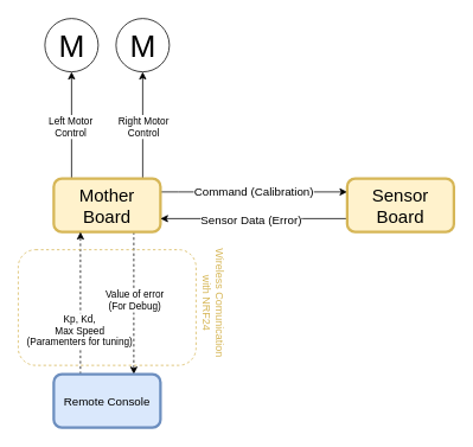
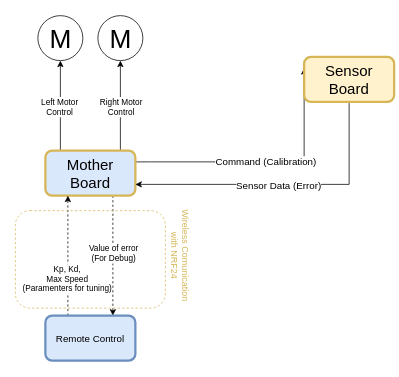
- <mxCell id="10" value="&lt;font style=&quot;font-size: 20px;&quot;&gt;Mother Board&lt;/font&gt;" style="rounded=1;whiteSpace=wrap;html=1;strokeWidth=3;fillColor=#fff2cc;strokeColor=#d6b656;" vertex="1" parent="1"><mxGeometry x="60" y="200" width="120" height="60" as="geometry" /></mxCell>
+ <mxCell id="10" value="&lt;font style=&quot;font-size: 20px;&quot;&gt;Mother Board&lt;/font&gt;" style="rounded=1;whiteSpace=wrap;html=1;strokeWidth=3;fillColor=#dae8fc;strokeColor=#d6b656;" vertex="1" parent="1"><mxGeometry x="60" y="200" width="120" height="60" as="geometry" /></mxCell>
- <mxCell id="13" value="&lt;font style=&quot;font-size: 20px;&quot;&gt;Sensor Board&lt;/font&gt;" style="rounded=1;whiteSpace=wrap;html=1;strokeWidth=3;fillColor=#fff2cc;strokeColor=#d6b656;" vertex="1" parent="1"><mxGeometry x="390" y="200" width="120" height="60" as="geometry" /></mxCell>
+ <mxCell id="13" value="&lt;font style=&quot;font-size: 20px;&quot;&gt;Sensor Board&lt;/font&gt;" style="rounded=1;whiteSpace=wrap;html=1;strokeWidth=3;fillColor=#fff2cc;strokeColor=#d6b656;" vertex="1" parent="1"><mxGeometry x="405" y="75" width="120" height="60" as="geometry" /></mxCell>
- <mxCell id="16" value="&lt;font style=&quot;font-size: 13px;&quot;&gt;Remote Console&lt;/font&gt;" style="whiteSpace=wrap;html=1;fillColor=#dae8fc;strokeColor=#6c8ebf;rounded=1;strokeWidth=3;" vertex="1" parent="1"><mxGeometry x="60" y="420" width="120" height="60" as="geometry" /></mxCell>
+ <mxCell id="16" value="&lt;font style=&quot;font-size: 13px;&quot;&gt;Remote Control&lt;/font&gt;" style="whiteSpace=wrap;html=1;fillColor=#dae8fc;strokeColor=#6c8ebf;rounded=1;strokeWidth=3;" vertex="1" parent="1"><mxGeometry x="60" y="420" width="120" height="60" as="geometry" /></mxCell>
